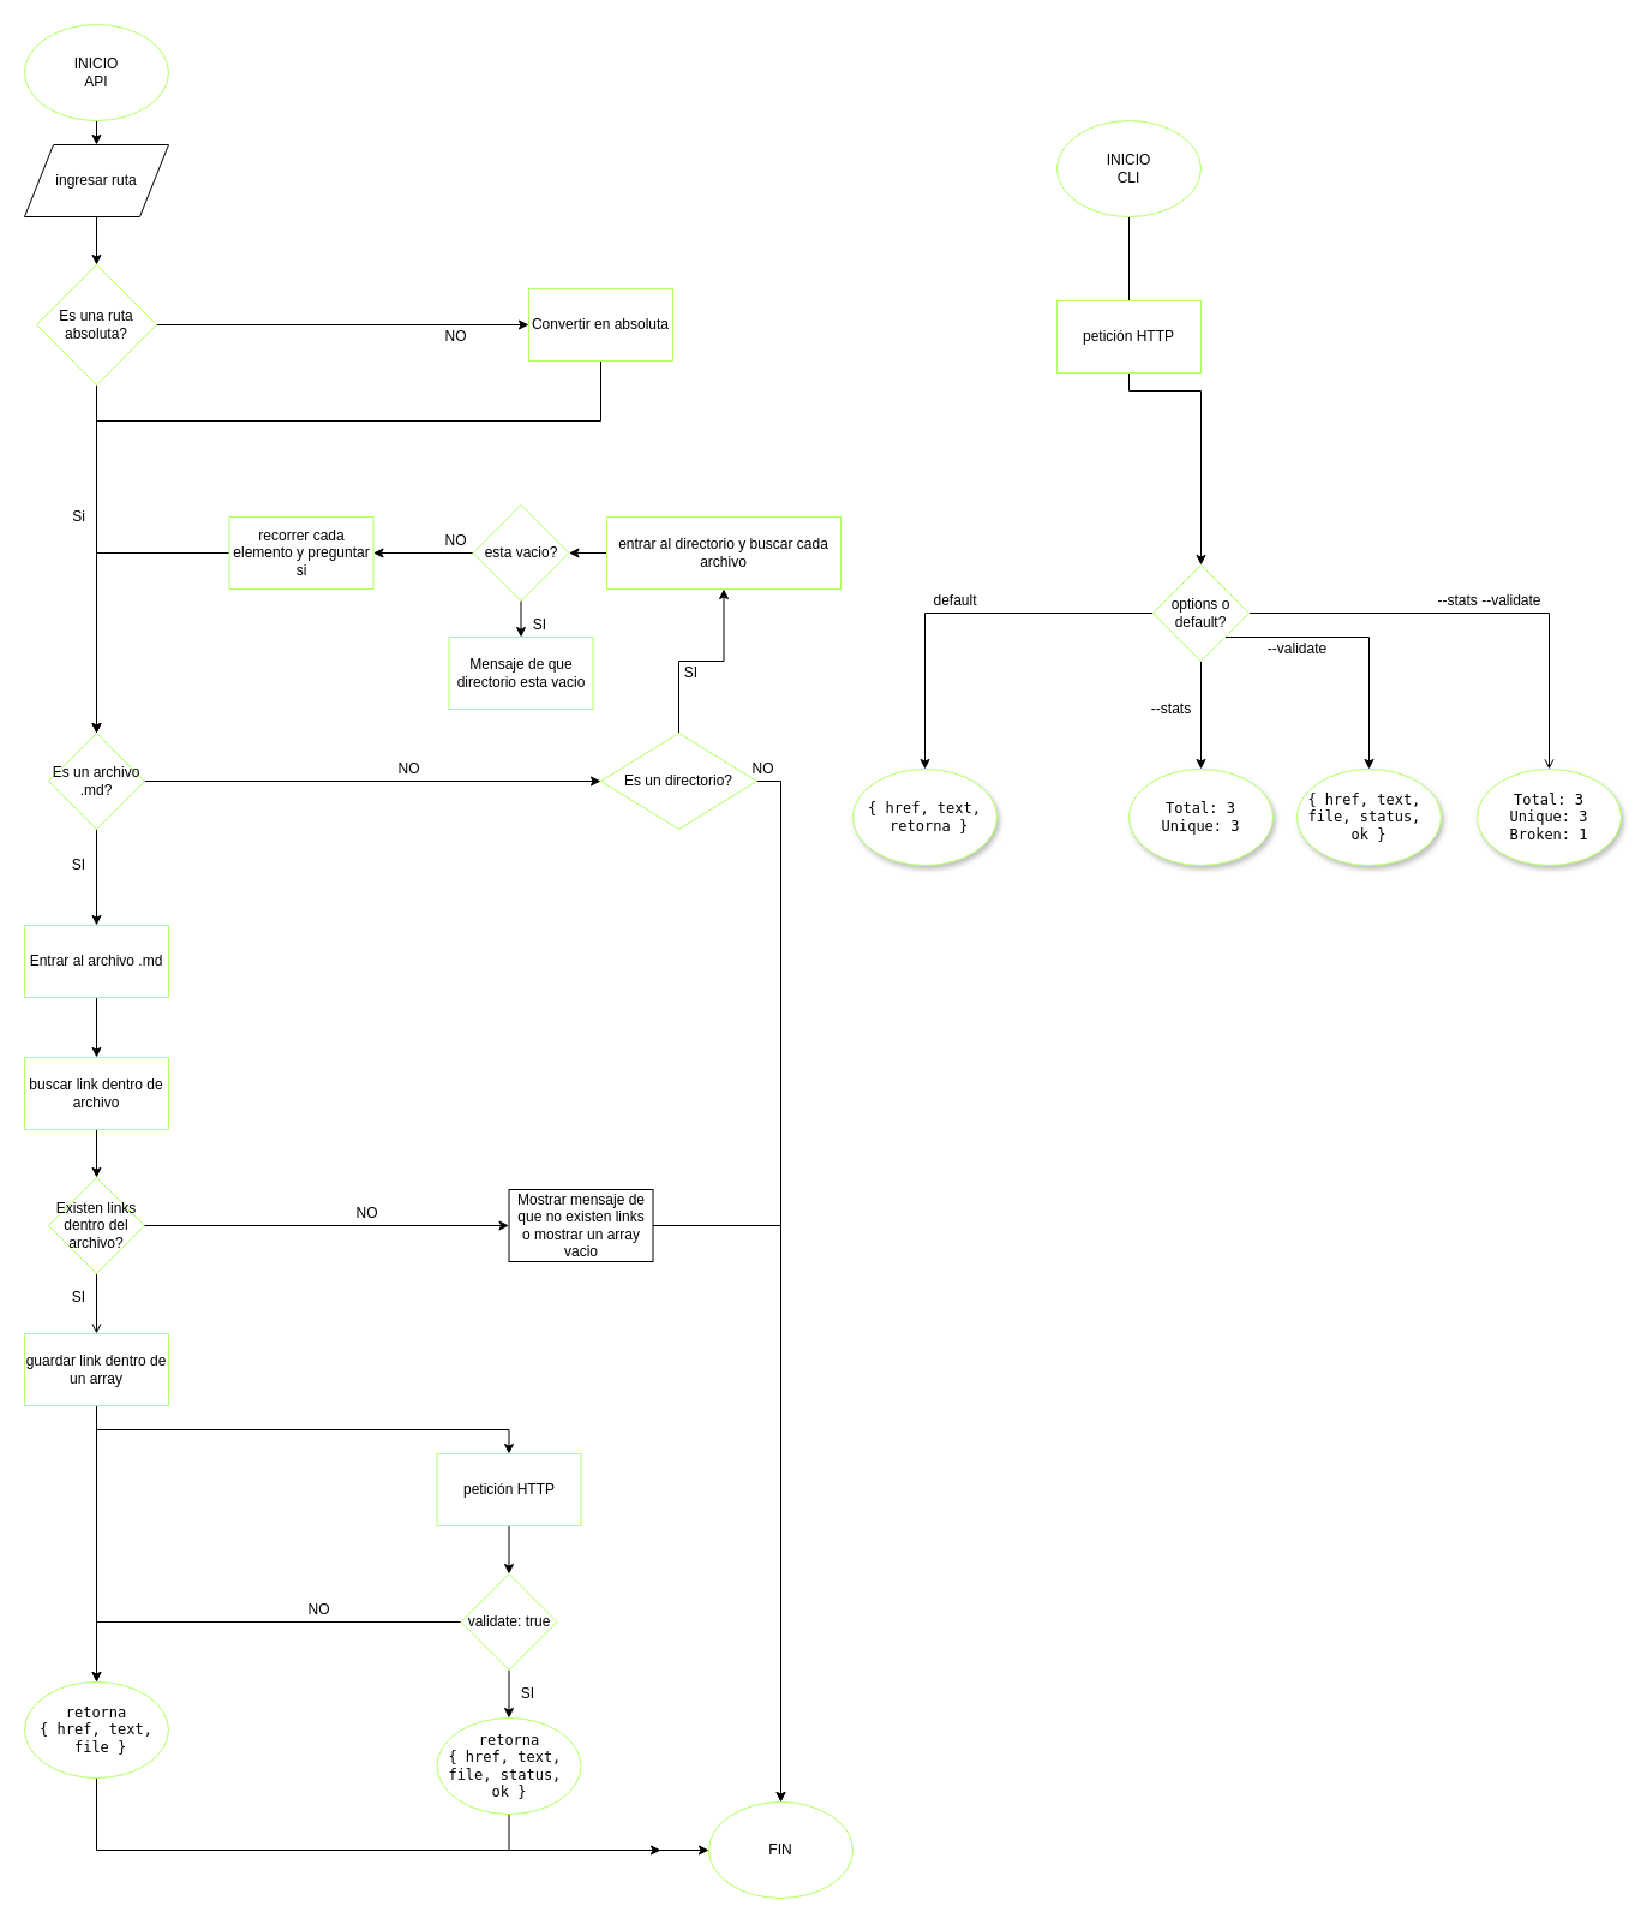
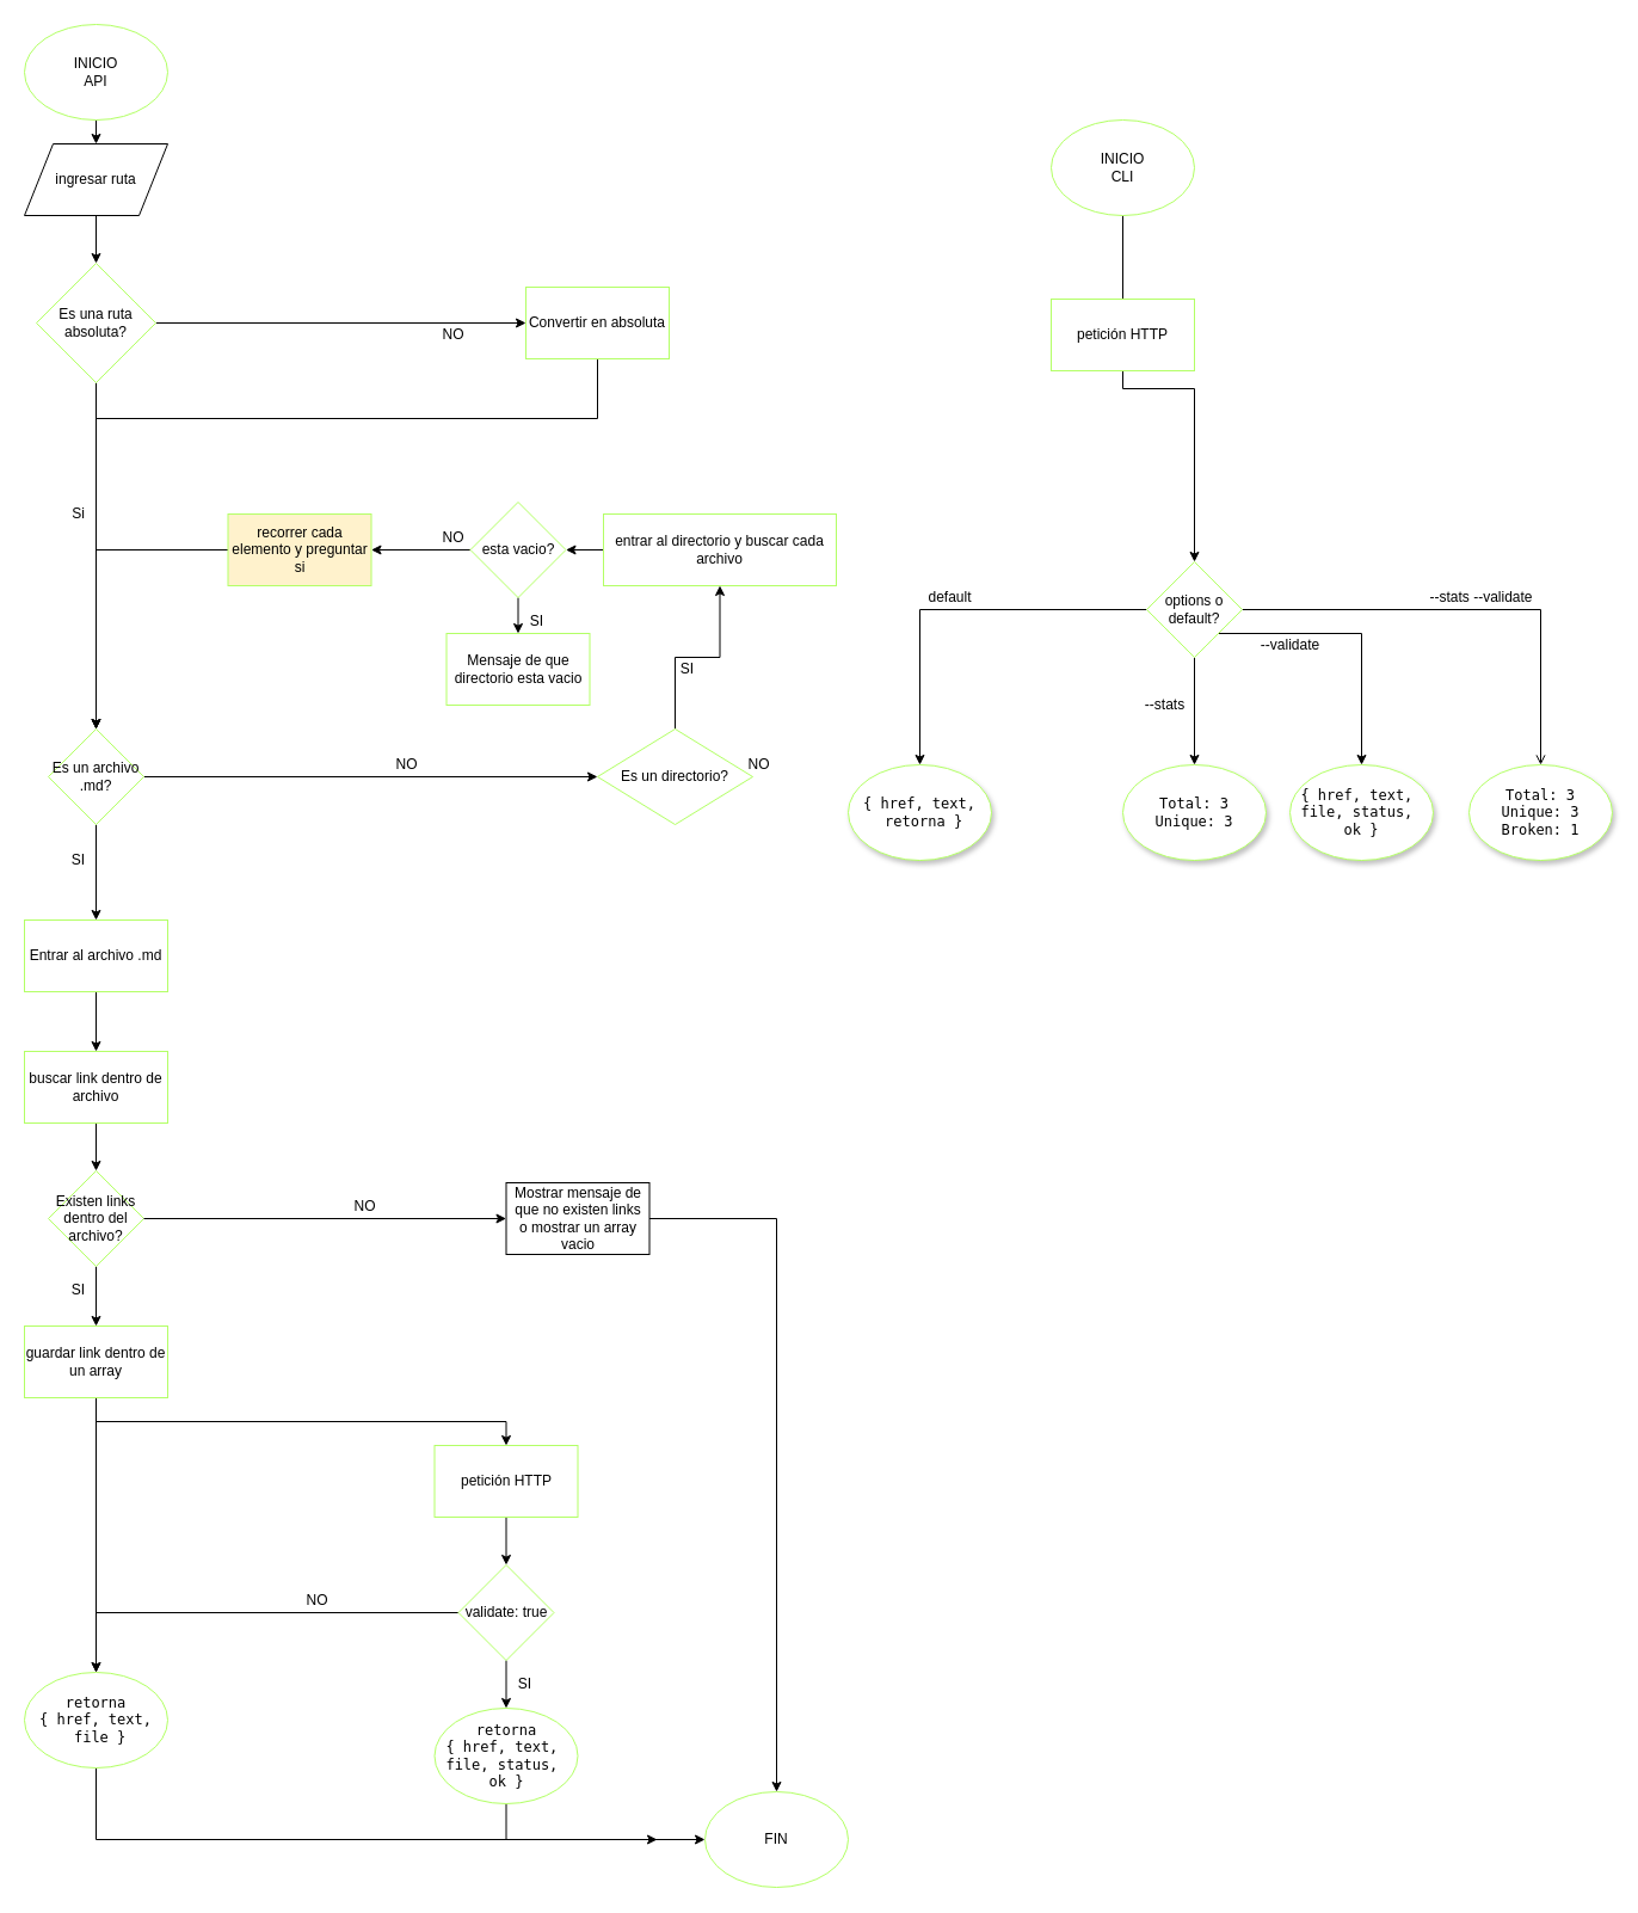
- <mxCell id="72" value="recorrer cada elemento y preguntar si" style="rounded=0;whiteSpace=wrap;html=1;shadow=0;strokeColor=#B3FF66;" vertex="1" parent="1"><mxGeometry x="190.5" y="430" width="120" height="60" as="geometry" /></mxCell>
+ <mxCell id="72" value="recorrer cada elemento y preguntar si" style="rounded=0;whiteSpace=wrap;html=1;shadow=0;strokeColor=#B3FF66;fillColor=#fff2cc;" vertex="1" parent="1"><mxGeometry x="190.5" y="430" width="120" height="60" as="geometry" /></mxCell>
- <mxCell id="11" style="edgeStyle=orthogonalEdgeStyle;rounded=0;orthogonalLoop=1;jettySize=auto;html=1;exitX=1;exitY=0.5;exitDx=0;exitDy=0;entryX=0.5;entryY=0;entryDx=0;entryDy=0;" parent="1" source="12" target="35" edge="1"><mxGeometry relative="1" as="geometry"><mxPoint x="620" y="1340" as="targetPoint" /></mxGeometry></mxCell>
- <mxCell id="27" style="edgeStyle=orthogonalEdgeStyle;rounded=0;orthogonalLoop=1;jettySize=auto;html=1;exitX=0.5;exitY=1;exitDx=0;exitDy=0;entryX=0.5;entryY=0;entryDx=0;entryDy=0;endArrow=open;" parent="1" source="29" target="33" edge="1"><mxGeometry relative="1" as="geometry" /></mxCell>
+ <mxCell id="27" style="edgeStyle=orthogonalEdgeStyle;rounded=0;orthogonalLoop=1;jettySize=auto;html=1;exitX=0.5;exitY=1;exitDx=0;exitDy=0;entryX=0.5;entryY=0;entryDx=0;entryDy=0;" parent="1" source="29" target="33" edge="1"><mxGeometry relative="1" as="geometry" /></mxCell>
